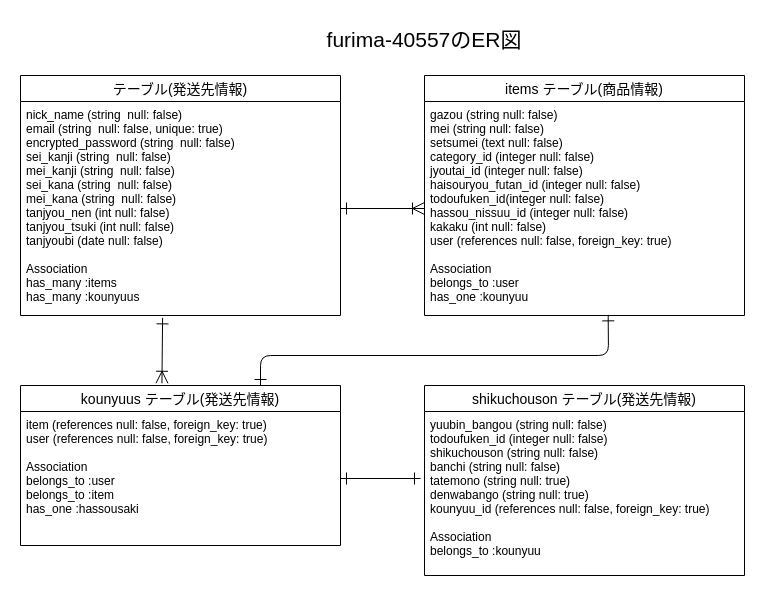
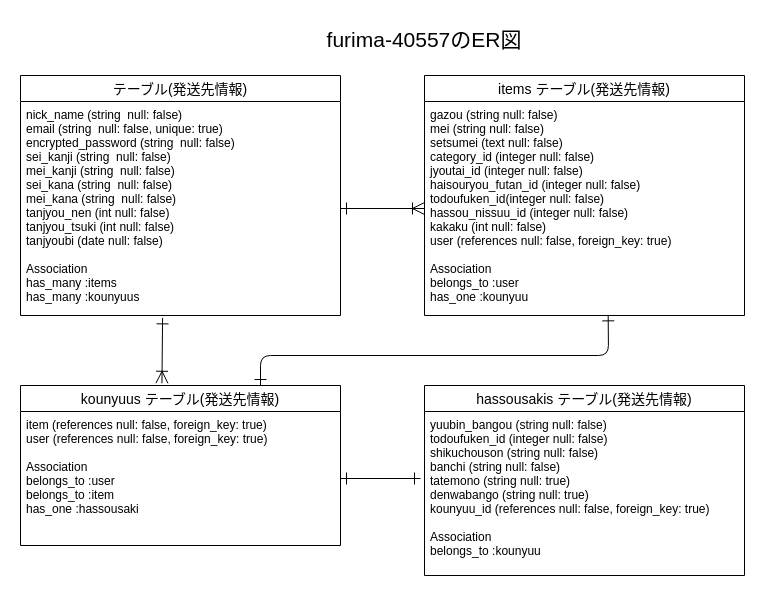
- <mxCell id="5" value="items テーブル(商品情報)" style="swimlane;fontStyle=0;childLayout=stackLayout;horizontal=1;startSize=26;horizontalStack=0;resizeParent=1;resizeParentMax=0;resizeLast=0;collapsible=1;marginBottom=0;align=center;fontSize=14;" parent="1" vertex="1"><mxGeometry x="424" y="75" width="320" height="240" as="geometry" /></mxCell>
+ <mxCell id="5" value="items テーブル(発送先情報)" style="swimlane;fontStyle=0;childLayout=stackLayout;horizontal=1;startSize=26;horizontalStack=0;resizeParent=1;resizeParentMax=0;resizeLast=0;collapsible=1;marginBottom=0;align=center;fontSize=14;" parent="1" vertex="1"><mxGeometry x="424" y="75" width="320" height="240" as="geometry" /></mxCell>
- <mxCell id="10" value="shikuchouson テーブル(発送先情報)" style="swimlane;fontStyle=0;childLayout=stackLayout;horizontal=1;startSize=26;horizontalStack=0;resizeParent=1;resizeParentMax=0;resizeLast=0;collapsible=1;marginBottom=0;align=center;fontSize=14;" parent="1" vertex="1"><mxGeometry x="424" y="385" width="320" height="190" as="geometry" /></mxCell>
+ <mxCell id="10" value="hassousakis テーブル(発送先情報)" style="swimlane;fontStyle=0;childLayout=stackLayout;horizontal=1;startSize=26;horizontalStack=0;resizeParent=1;resizeParentMax=0;resizeLast=0;collapsible=1;marginBottom=0;align=center;fontSize=14;" parent="1" vertex="1"><mxGeometry x="424" y="385" width="320" height="190" as="geometry" /></mxCell>
